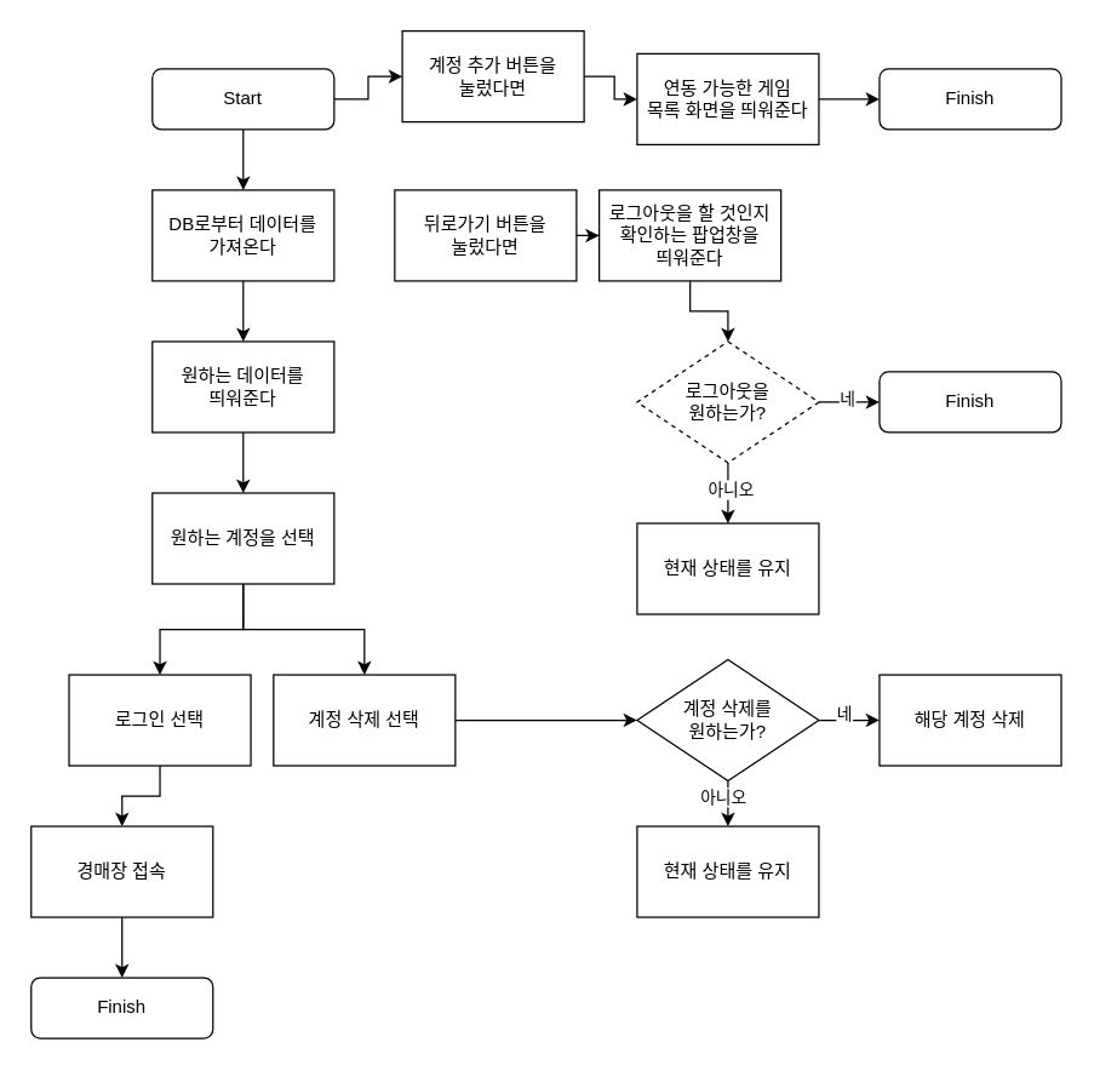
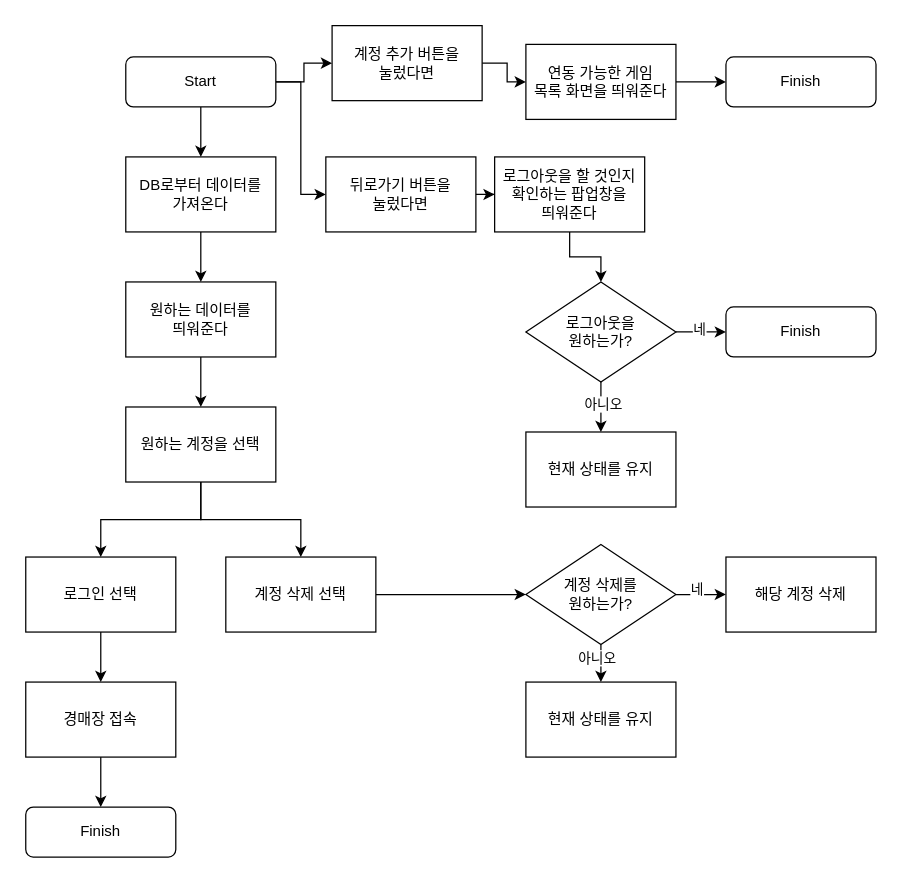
+ <mxCell id="4" style="edgeStyle=orthogonalEdgeStyle;rounded=0;orthogonalLoop=1;jettySize=auto;html=1;entryX=0;entryY=0.5;entryDx=0;entryDy=0;" edge="1" parent="1" source="5" target="16"><mxGeometry relative="1" as="geometry" /></mxCell>
- <mxCell id="23" value="로그아웃을&lt;br&gt;원하는가?" style="rhombus;whiteSpace=wrap;html=1;rounded=0;dashed=1;" vertex="1" parent="1"><mxGeometry x="420" y="225" width="120" height="80" as="geometry" /></mxCell>
+ <mxCell id="23" value="로그아웃을&lt;br&gt;원하는가?" style="rhombus;whiteSpace=wrap;html=1;rounded=0;" vertex="1" parent="1"><mxGeometry x="420" y="225" width="120" height="80" as="geometry" /></mxCell>
- <mxCell id="30" value="로그인 선택" style="whiteSpace=wrap;html=1;rounded=0;" vertex="1" parent="1"><mxGeometry x="45" y="445" width="120" height="60" as="geometry" /></mxCell>
+ <mxCell id="30" value="로그인 선택" style="whiteSpace=wrap;html=1;rounded=0;" vertex="1" parent="1"><mxGeometry x="20" y="445" width="120" height="60" as="geometry" /></mxCell>
